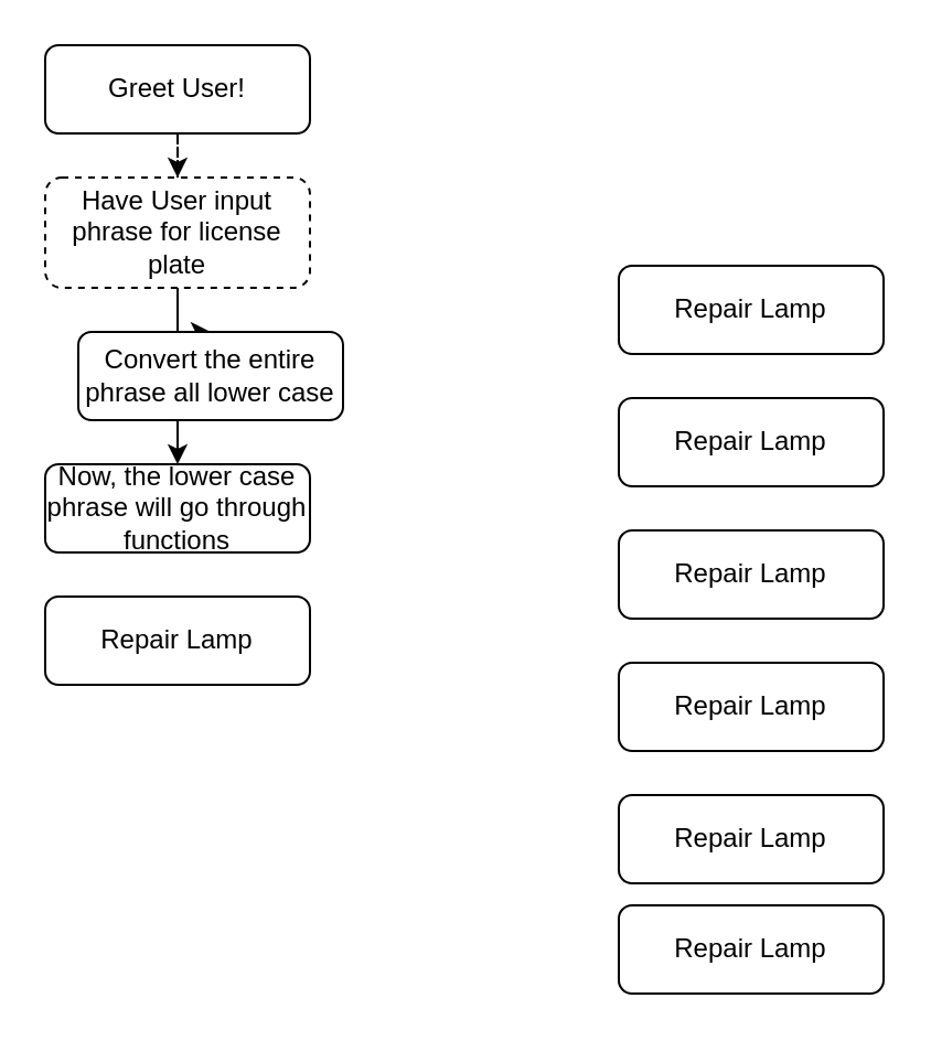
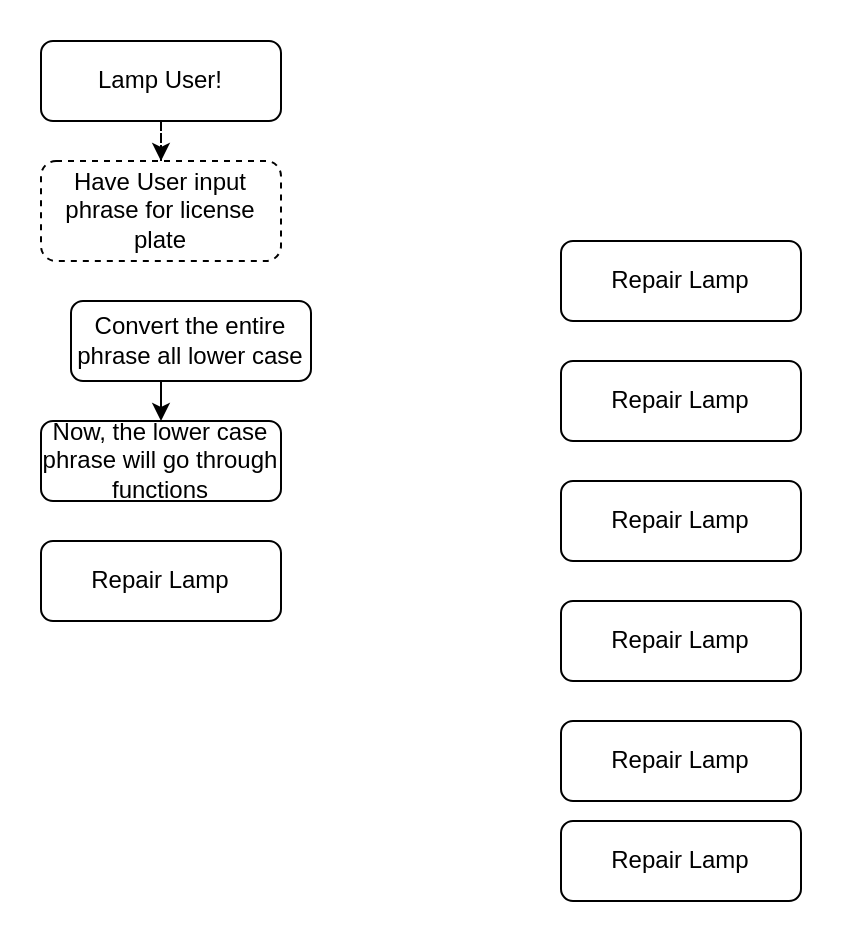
- <mxCell id="3" value="Greet User!" style="rounded=1;whiteSpace=wrap;html=1;fontSize=12;glass=0;strokeWidth=1;shadow=0;" parent="1" vertex="1"><mxGeometry x="20" y="20" width="120" height="40" as="geometry" /></mxCell>
+ <mxCell id="3" value="Lamp User!" style="rounded=1;whiteSpace=wrap;html=1;fontSize=12;glass=0;strokeWidth=1;shadow=0;" parent="1" vertex="1"><mxGeometry x="20" y="20" width="120" height="40" as="geometry" /></mxCell>
- <mxCell id="4" style="edgeStyle=orthogonalEdgeStyle;rounded=0;orthogonalLoop=1;jettySize=auto;html=1;entryX=0.5;entryY=0;entryDx=0;entryDy=0;" edge="1" parent="1" source="5" target="8"><mxGeometry relative="1" as="geometry" /></mxCell>
